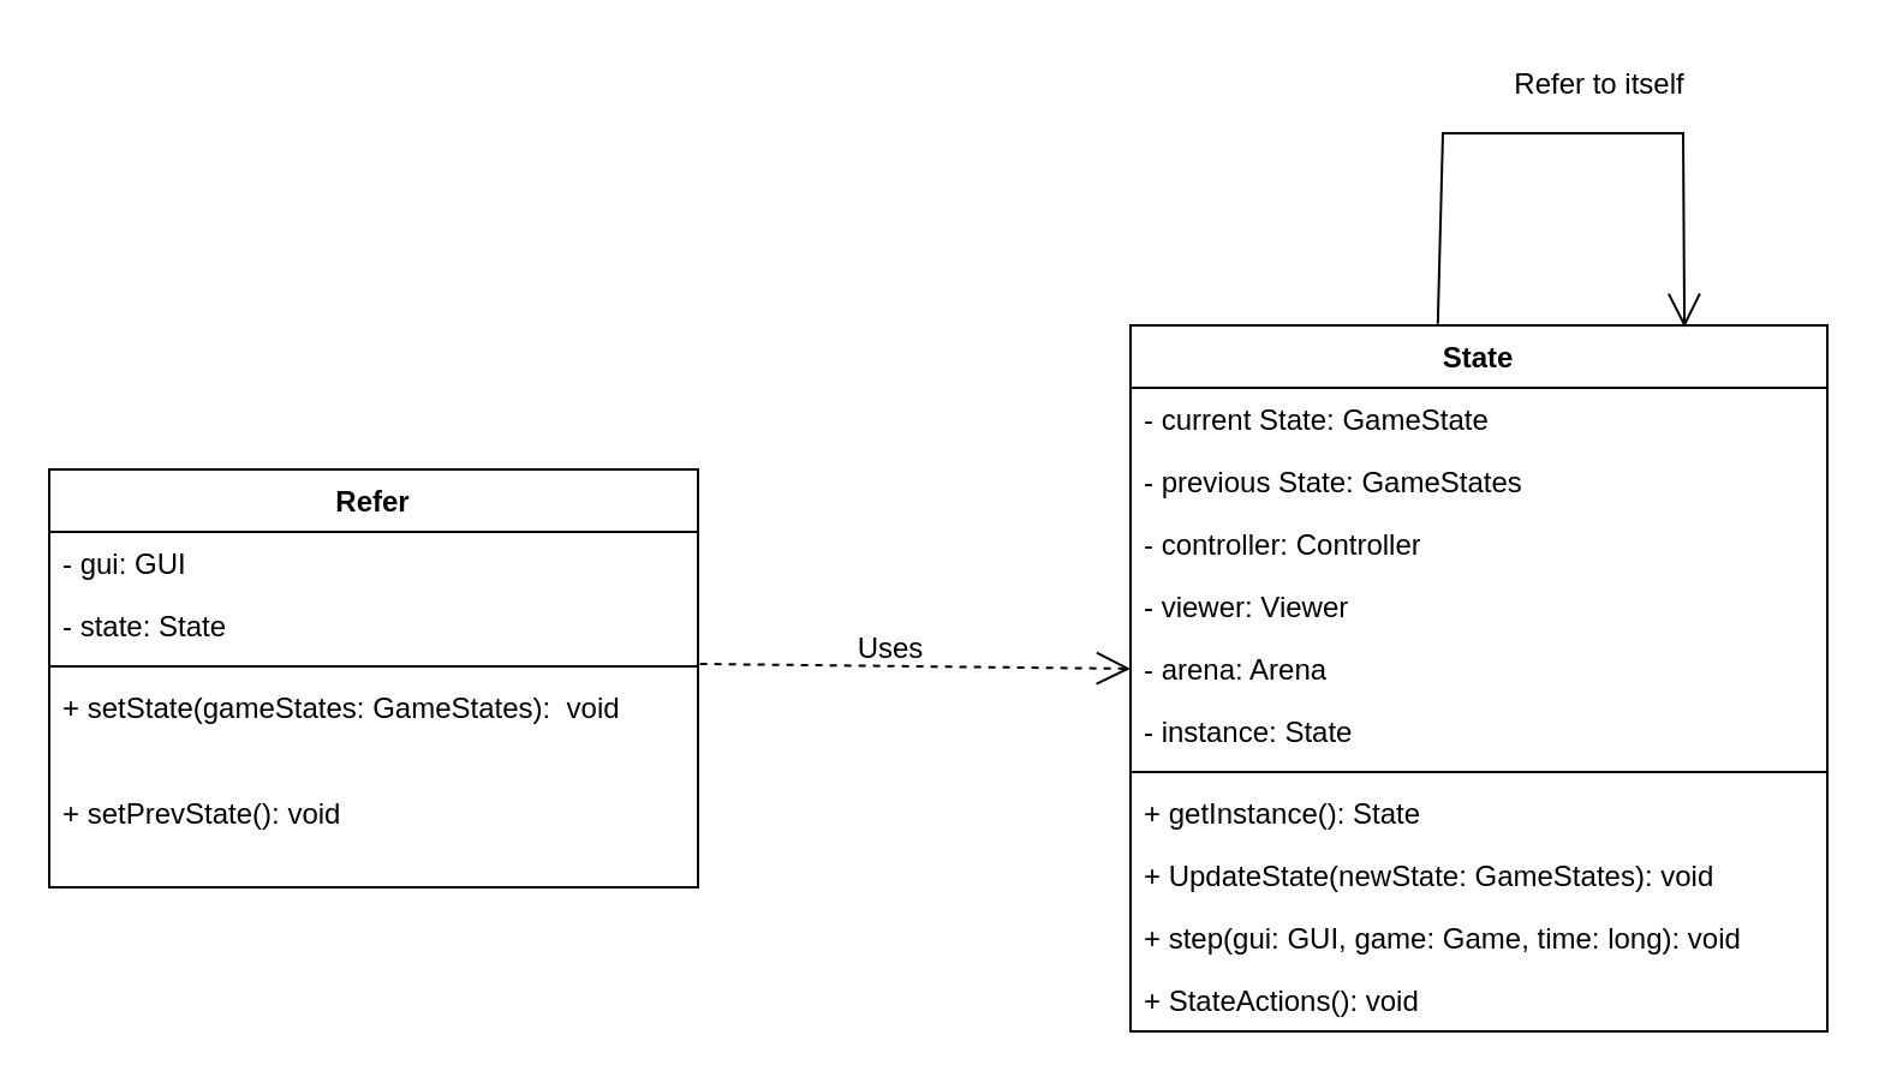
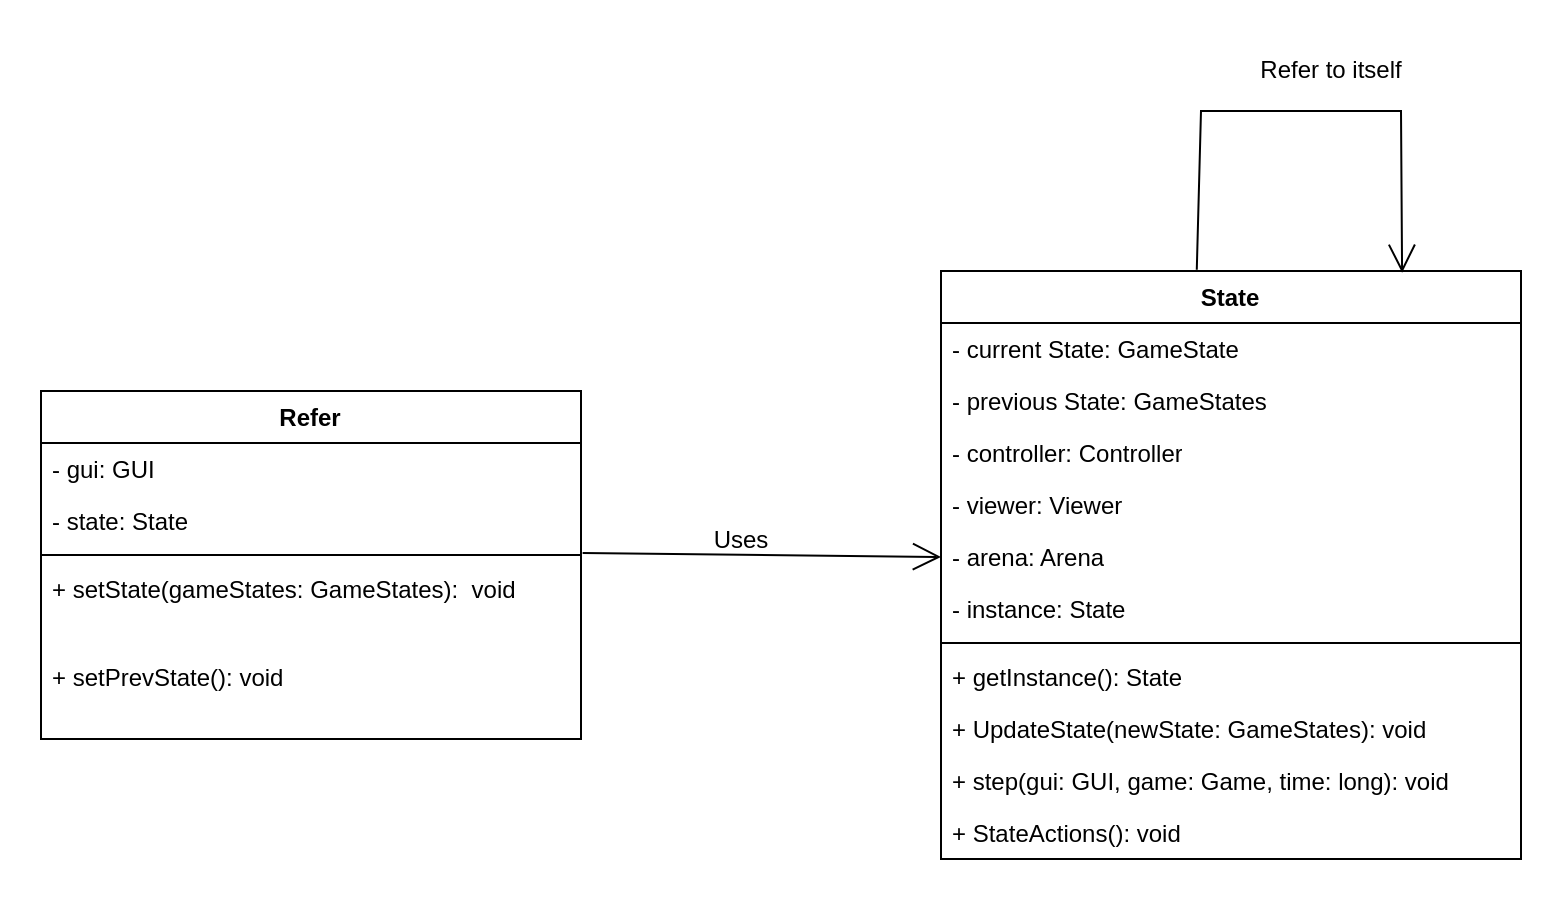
- <mxCell id="20" value="" style="endArrow=open;endFill=1;endSize=12;html=1;rounded=0;exitX=1.003;exitY=1.115;exitDx=0;exitDy=0;exitPerimeter=0;entryX=0;entryY=0.5;entryDx=0;entryDy=0;dashed=1;" edge="1" parent="1" source="16" target="7"><mxGeometry width="160" relative="1" as="geometry"><mxPoint x="300" y="255" as="sourcePoint" /><mxPoint x="460" y="255" as="targetPoint" /></mxGeometry></mxCell>
+ <mxCell id="20" value="" style="endArrow=open;endFill=1;endSize=12;html=1;rounded=0;exitX=1.003;exitY=1.115;exitDx=0;exitDy=0;exitPerimeter=0;entryX=0;entryY=0.5;entryDx=0;entryDy=0;" edge="1" parent="1" source="16" target="7"><mxGeometry width="160" relative="1" as="geometry"><mxPoint x="300" y="255" as="sourcePoint" /><mxPoint x="460" y="255" as="targetPoint" /></mxGeometry></mxCell>
